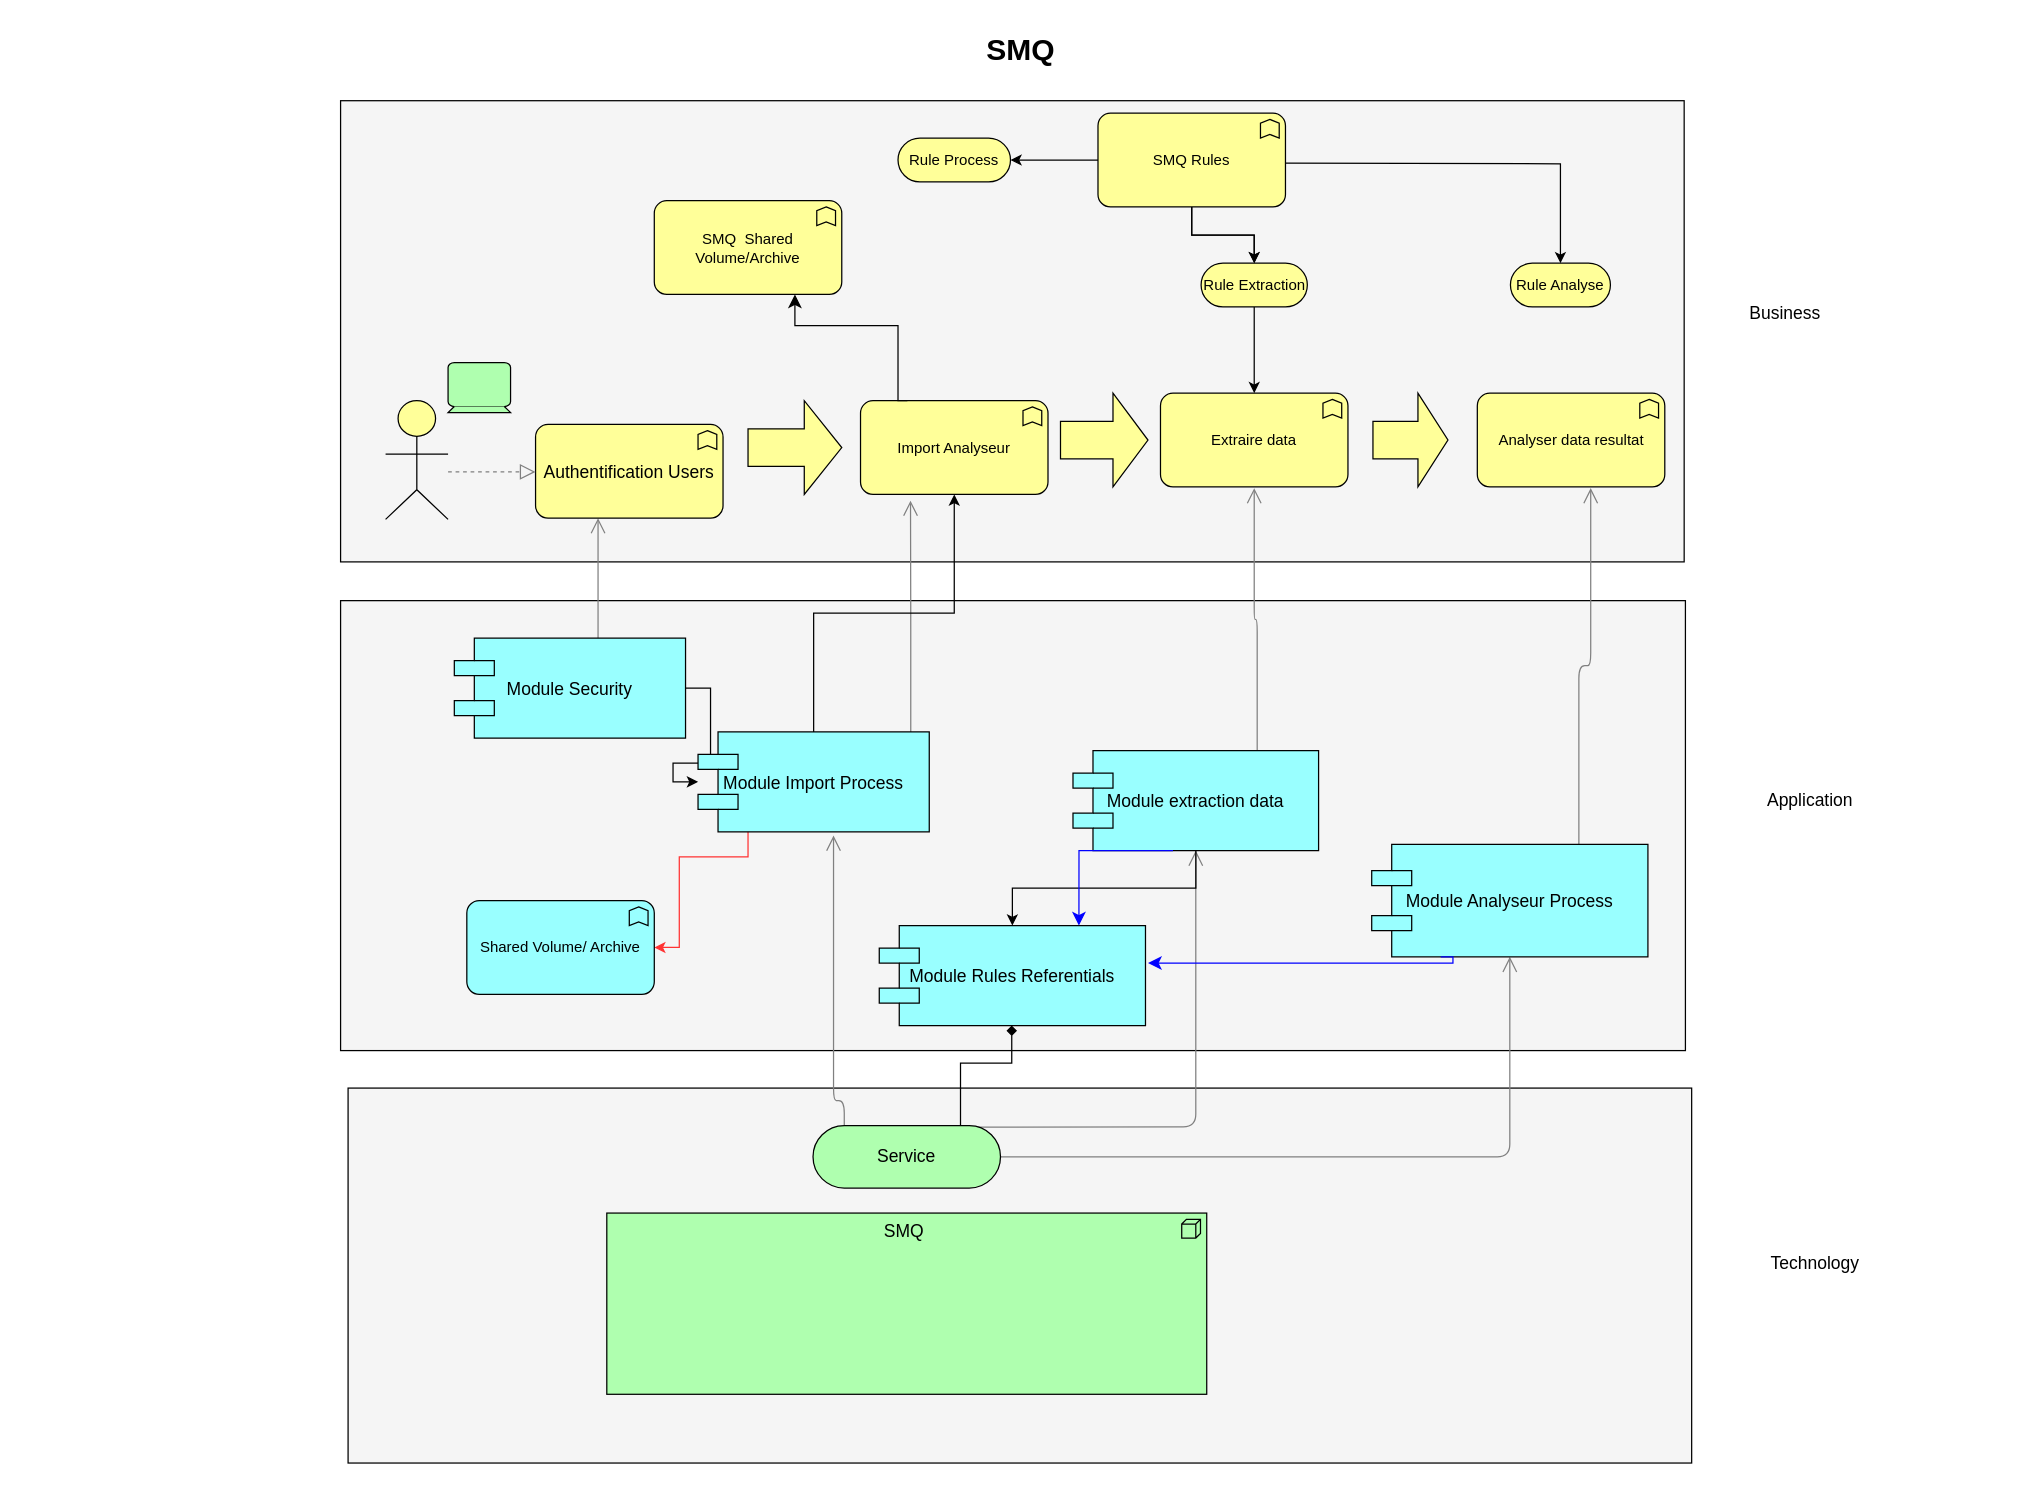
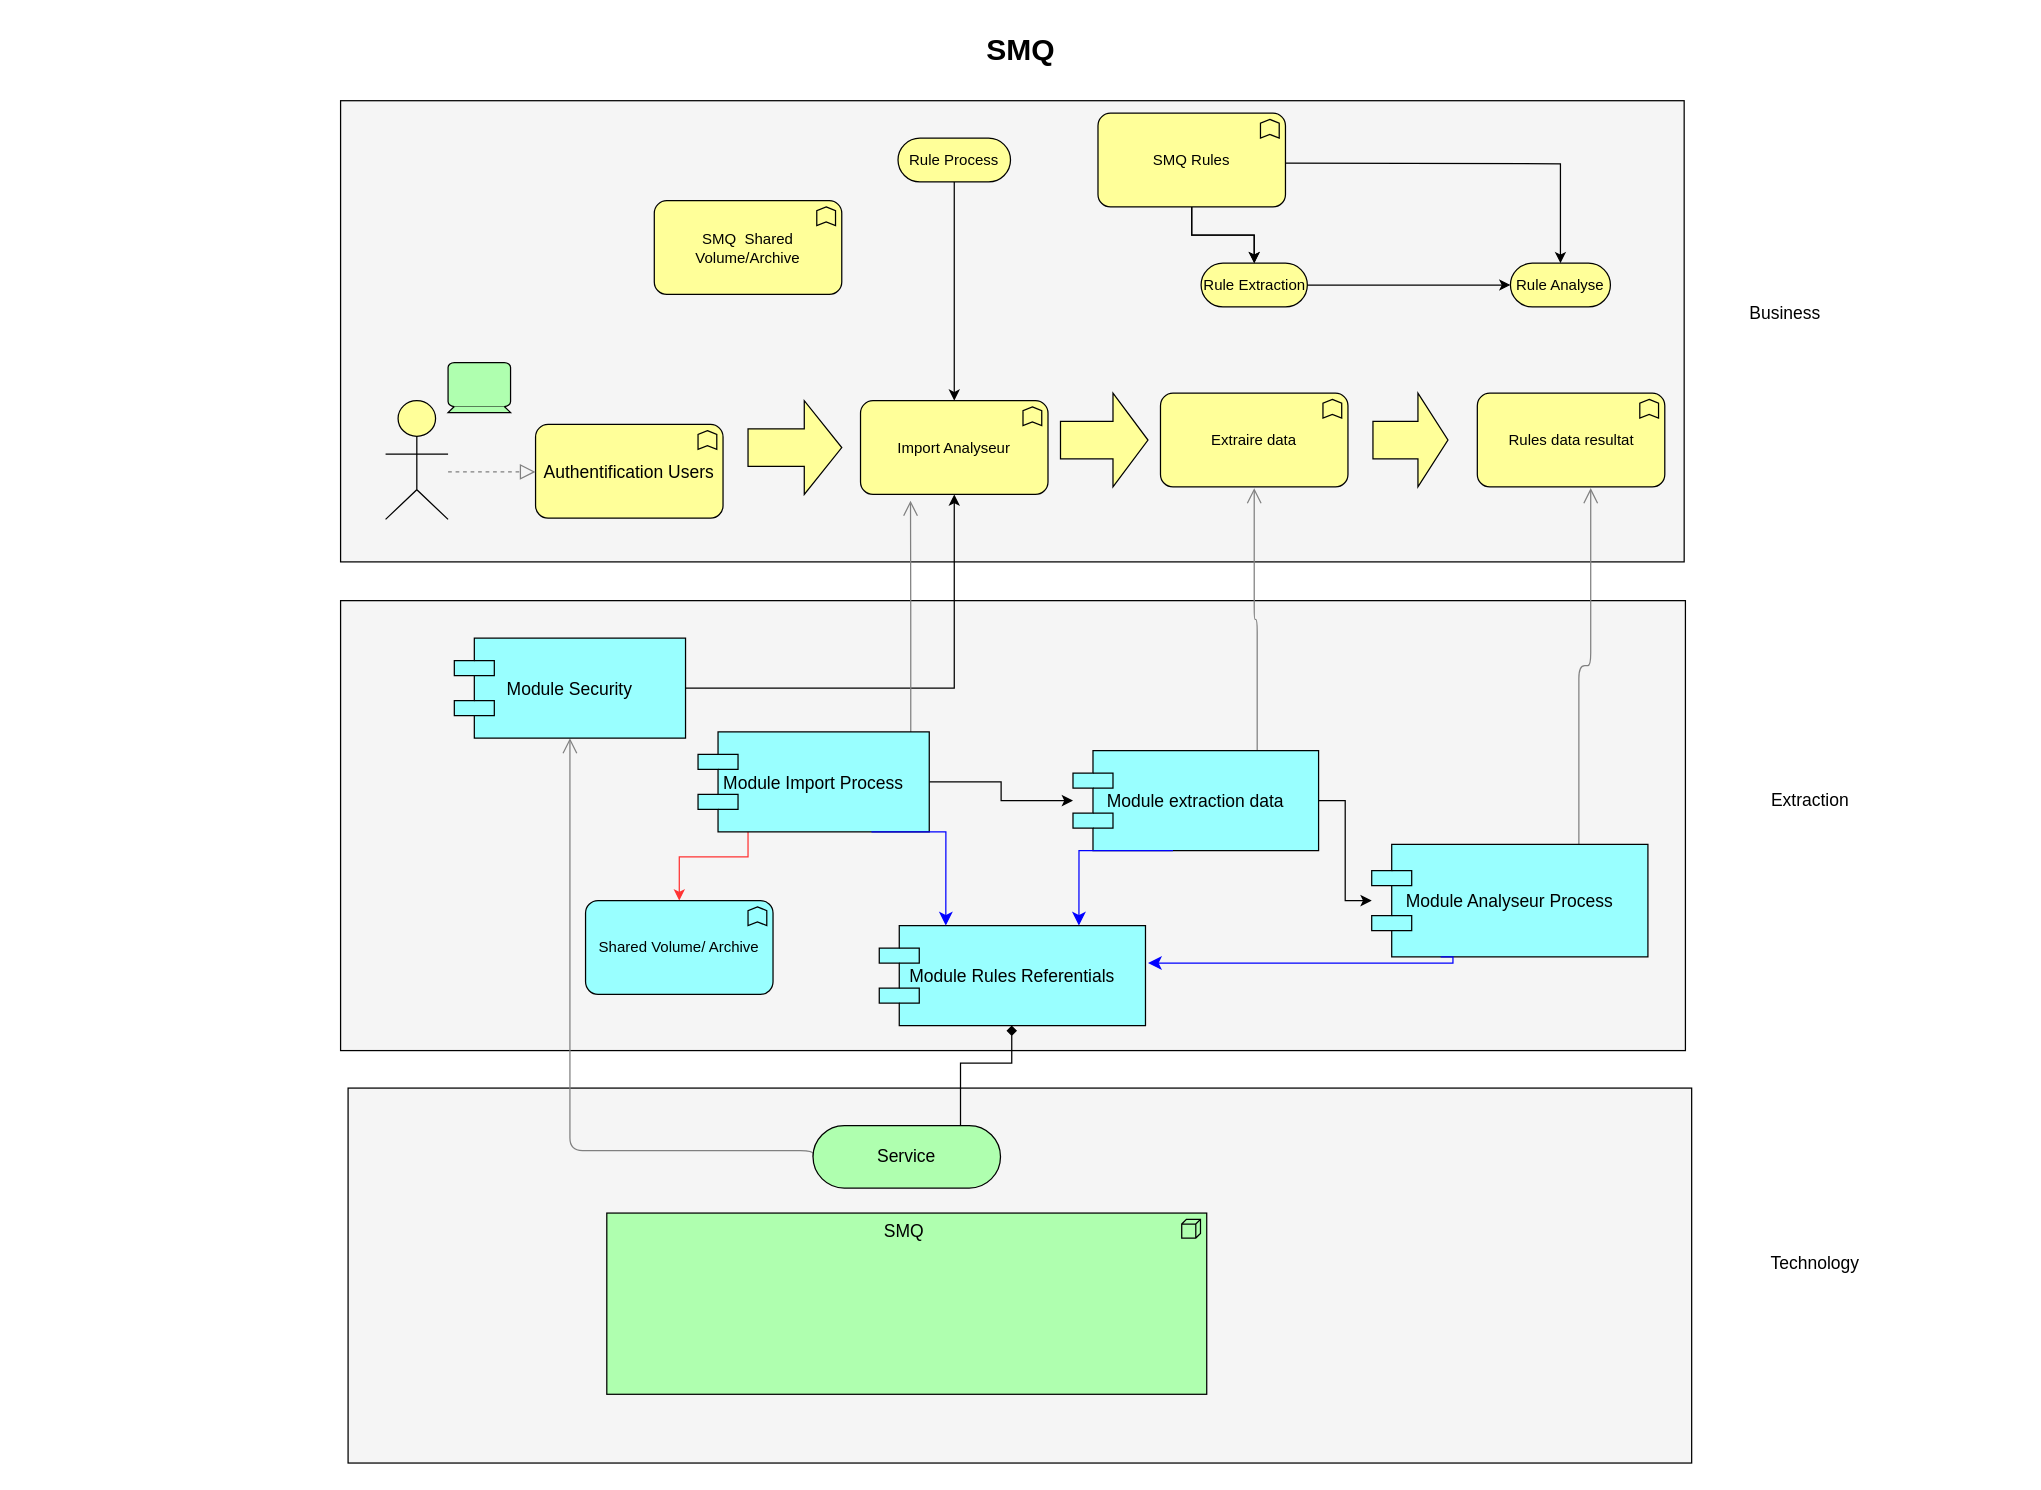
- <mxCell id="47" value="" style="edgeStyle=orthogonalEdgeStyle;rounded=0;orthogonalLoop=1;jettySize=auto;html=1;exitX=0;exitY=0.5;exitDx=0;exitDy=0;exitPerimeter=0;" parent="1" source="45" target="39" edge="1"><mxGeometry relative="1" as="geometry"><mxPoint x="808" y="140" as="sourcePoint" /><mxPoint x="858" y="185" as="targetPoint" /><Array as="points" /></mxGeometry></mxCell>
+ <mxCell id="38" value="" style="edgeStyle=orthogonalEdgeStyle;rounded=0;orthogonalLoop=1;jettySize=auto;html=1;" parent="1" source="39" target="34" edge="1"><mxGeometry relative="1" as="geometry" /></mxCell>
- <mxCell id="54" value="" style="edgeStyle=segmentEdgeStyle;endArrow=classic;html=1;curved=0;rounded=0;endSize=8;startSize=8;entryX=0.75;entryY=1;entryDx=0;entryDy=0;entryPerimeter=0;exitX=0.25;exitY=0;exitDx=0;exitDy=0;exitPerimeter=0;" edge="1" parent="1" source="34" target="53"><mxGeometry width="50" height="50" relative="1" as="geometry"><mxPoint x="738" y="330" as="sourcePoint" /><mxPoint x="788" y="360" as="targetPoint" /><Array as="points"><mxPoint x="718" y="320" /><mxPoint x="718" y="260" /><mxPoint x="636" y="260" /></Array></mxGeometry></mxCell>
- <mxCell id="40" value="" style="edgeStyle=orthogonalEdgeStyle;rounded=0;orthogonalLoop=1;jettySize=auto;html=1;" parent="1" source="41" target="35" edge="1"><mxGeometry relative="1" as="geometry" /></mxCell>
+ <mxCell id="40" value="" style="edgeStyle=orthogonalEdgeStyle;rounded=0;orthogonalLoop=1;jettySize=auto;html=1;" parent="1" source="41" target="42" edge="1"><mxGeometry relative="1" as="geometry" /></mxCell>
- <mxCell id="36" value="Analyser data resultat" style="html=1;outlineConnect=0;whiteSpace=wrap;fillColor=#ffff99;shape=mxgraph.archimate3.application;appType=func;archiType=rounded;" parent="1" vertex="1"><mxGeometry x="1181.5" y="314" width="150" height="75" as="geometry" /></mxCell>
+ <mxCell id="36" value="Rules data resultat" style="html=1;outlineConnect=0;whiteSpace=wrap;fillColor=#ffff99;shape=mxgraph.archimate3.application;appType=func;archiType=rounded;" parent="1" vertex="1"><mxGeometry x="1181.5" y="314" width="150" height="75" as="geometry" /></mxCell>
- <mxCell id="12" style="edgeStyle=elbowEdgeStyle;rounded=1;elbow=vertical;html=1;startSize=10;endArrow=open;endFill=0;endSize=10;jettySize=auto;orthogonalLoop=1;strokeColor=#808080;fontSize=14;" parent="1" source="14" target="24" edge="1"><mxGeometry relative="1" as="geometry"><Array as="points"><mxPoint x="478" y="420" /><mxPoint x="608" y="300" /><mxPoint x="388" y="360" /></Array></mxGeometry></mxCell>
- <mxCell id="16" value="" style="edgeStyle=orthogonalEdgeStyle;rounded=0;orthogonalLoop=1;jettySize=auto;html=1;" parent="1" source="18" target="34" edge="1"><mxGeometry relative="1" as="geometry" /></mxCell>
+ <mxCell id="16" value="" style="edgeStyle=orthogonalEdgeStyle;rounded=0;orthogonalLoop=1;jettySize=auto;html=1;" parent="1" source="18" target="21" edge="1"><mxGeometry relative="1" as="geometry" /></mxCell>
- <mxCell id="13" value="" style="edgeStyle=orthogonalEdgeStyle;rounded=0;orthogonalLoop=1;jettySize=auto;html=1;" parent="1" source="14" target="18" edge="1"><mxGeometry relative="1" as="geometry" /></mxCell>
+ <mxCell id="13" value="" style="edgeStyle=orthogonalEdgeStyle;rounded=0;orthogonalLoop=1;jettySize=auto;html=1;" parent="1" source="14" target="34" edge="1"><mxGeometry relative="1" as="geometry" /></mxCell>
- <mxCell id="26" value="Application" style="text;html=1;strokeColor=none;fillColor=none;align=center;verticalAlign=middle;whiteSpace=wrap;fontSize=14;" parent="1" vertex="1"><mxGeometry x="1328" y="630" width="240" height="20" as="geometry" /></mxCell>
+ <mxCell id="26" value="Extraction" style="text;html=1;strokeColor=none;fillColor=none;align=center;verticalAlign=middle;whiteSpace=wrap;fontSize=14;" parent="1" vertex="1"><mxGeometry x="1328" y="630" width="240" height="20" as="geometry" /></mxCell>
+ <mxCell id="51" value="" style="edgeStyle=segmentEdgeStyle;endArrow=classic;html=1;curved=0;rounded=0;endSize=8;startSize=8;strokeColor=#0000FF;exitX=0.75;exitY=1;exitDx=0;exitDy=0;entryX=0.25;entryY=0;entryDx=0;entryDy=0;" parent="1" source="18" target="48" edge="1"><mxGeometry width="50" height="50" relative="1" as="geometry"><mxPoint x="1172" y="770" as="sourcePoint" /><mxPoint x="928" y="780" as="targetPoint" /><Array as="points" /></mxGeometry></mxCell>
- <mxCell id="20" value="" style="edgeStyle=orthogonalEdgeStyle;rounded=0;orthogonalLoop=1;jettySize=auto;html=1;" parent="1" source="21" target="48" edge="1"><mxGeometry relative="1" as="geometry" /></mxCell>
+ <mxCell id="20" value="" style="edgeStyle=orthogonalEdgeStyle;rounded=0;orthogonalLoop=1;jettySize=auto;html=1;" parent="1" source="21" target="23" edge="1"><mxGeometry relative="1" as="geometry" /></mxCell>
- <mxCell id="55" value="Shared Volume/ Archive" style="html=1;outlineConnect=0;whiteSpace=wrap;fillColor=#99ffff;shape=mxgraph.archimate3.application;appType=func;archiType=rounded;" vertex="1" parent="1"><mxGeometry x="373" y="720" width="150" height="75" as="geometry" /></mxCell>
+ <mxCell id="55" value="Shared Volume/ Archive" style="html=1;outlineConnect=0;whiteSpace=wrap;fillColor=#99ffff;shape=mxgraph.archimate3.application;appType=func;archiType=rounded;" vertex="1" parent="1"><mxGeometry x="468" y="720" width="150" height="75" as="geometry" /></mxCell>
+ <mxCell id="9" style="edgeStyle=elbowEdgeStyle;rounded=1;elbow=vertical;html=1;startSize=10;endArrow=open;endFill=0;endSize=10;jettySize=auto;orthogonalLoop=1;strokeColor=#808080;fontSize=14;exitX=0;exitY=0;exitPerimeter=0;exitDx=0;exitDy=25;" parent="1" source="11" target="14" edge="1"><mxGeometry relative="1" as="geometry"><Array as="points"><mxPoint x="588" y="920" /><mxPoint x="558" y="900" /><mxPoint x="518" y="730" /><mxPoint x="667" y="630" /></Array></mxGeometry></mxCell>
- <mxCell id="8" style="edgeStyle=elbowEdgeStyle;rounded=1;elbow=vertical;html=1;startSize=10;endArrow=open;endFill=0;endSize=10;jettySize=auto;orthogonalLoop=1;strokeColor=#808080;fontSize=14;entryX=0.586;entryY=1.037;entryDx=0;entryDy=0;entryPerimeter=0;exitX=0;exitY=0;exitDx=25;exitDy=0;exitPerimeter=0;" parent="1" source="11" target="18" edge="1"><mxGeometry relative="1" as="geometry"><Array as="points"><mxPoint x="658" y="880" /><mxPoint x="738" y="780" /><mxPoint x="725" y="670" /></Array></mxGeometry></mxCell>
- <mxCell id="7" style="edgeStyle=elbowEdgeStyle;rounded=1;elbow=vertical;html=1;startSize=10;endArrow=open;endFill=0;endSize=10;jettySize=auto;orthogonalLoop=1;strokeColor=#808080;fontSize=14;entryX=0.5;entryY=1;exitX=0.769;exitY=0.025;exitPerimeter=0;" parent="1" source="11" target="21" edge="1"><mxGeometry relative="1" as="geometry"><Array as="points"><mxPoint x="798" y="901" /><mxPoint x="908" y="750" /><mxPoint x="887" y="630" /></Array></mxGeometry></mxCell>
- <mxCell id="6" style="edgeStyle=elbowEdgeStyle;rounded=1;elbow=vertical;html=1;startSize=10;endArrow=open;endFill=0;endSize=10;jettySize=auto;orthogonalLoop=1;strokeColor=#808080;fontSize=14;exitX=0;exitY=0;exitDx=150;exitDy=25;exitPerimeter=0;" parent="1" source="11" target="23" edge="1"><mxGeometry relative="1" as="geometry"><Array as="points"><mxPoint x="988" y="925" /><mxPoint x="1148" y="810" /><mxPoint x="987" y="680" /></Array></mxGeometry></mxCell>
